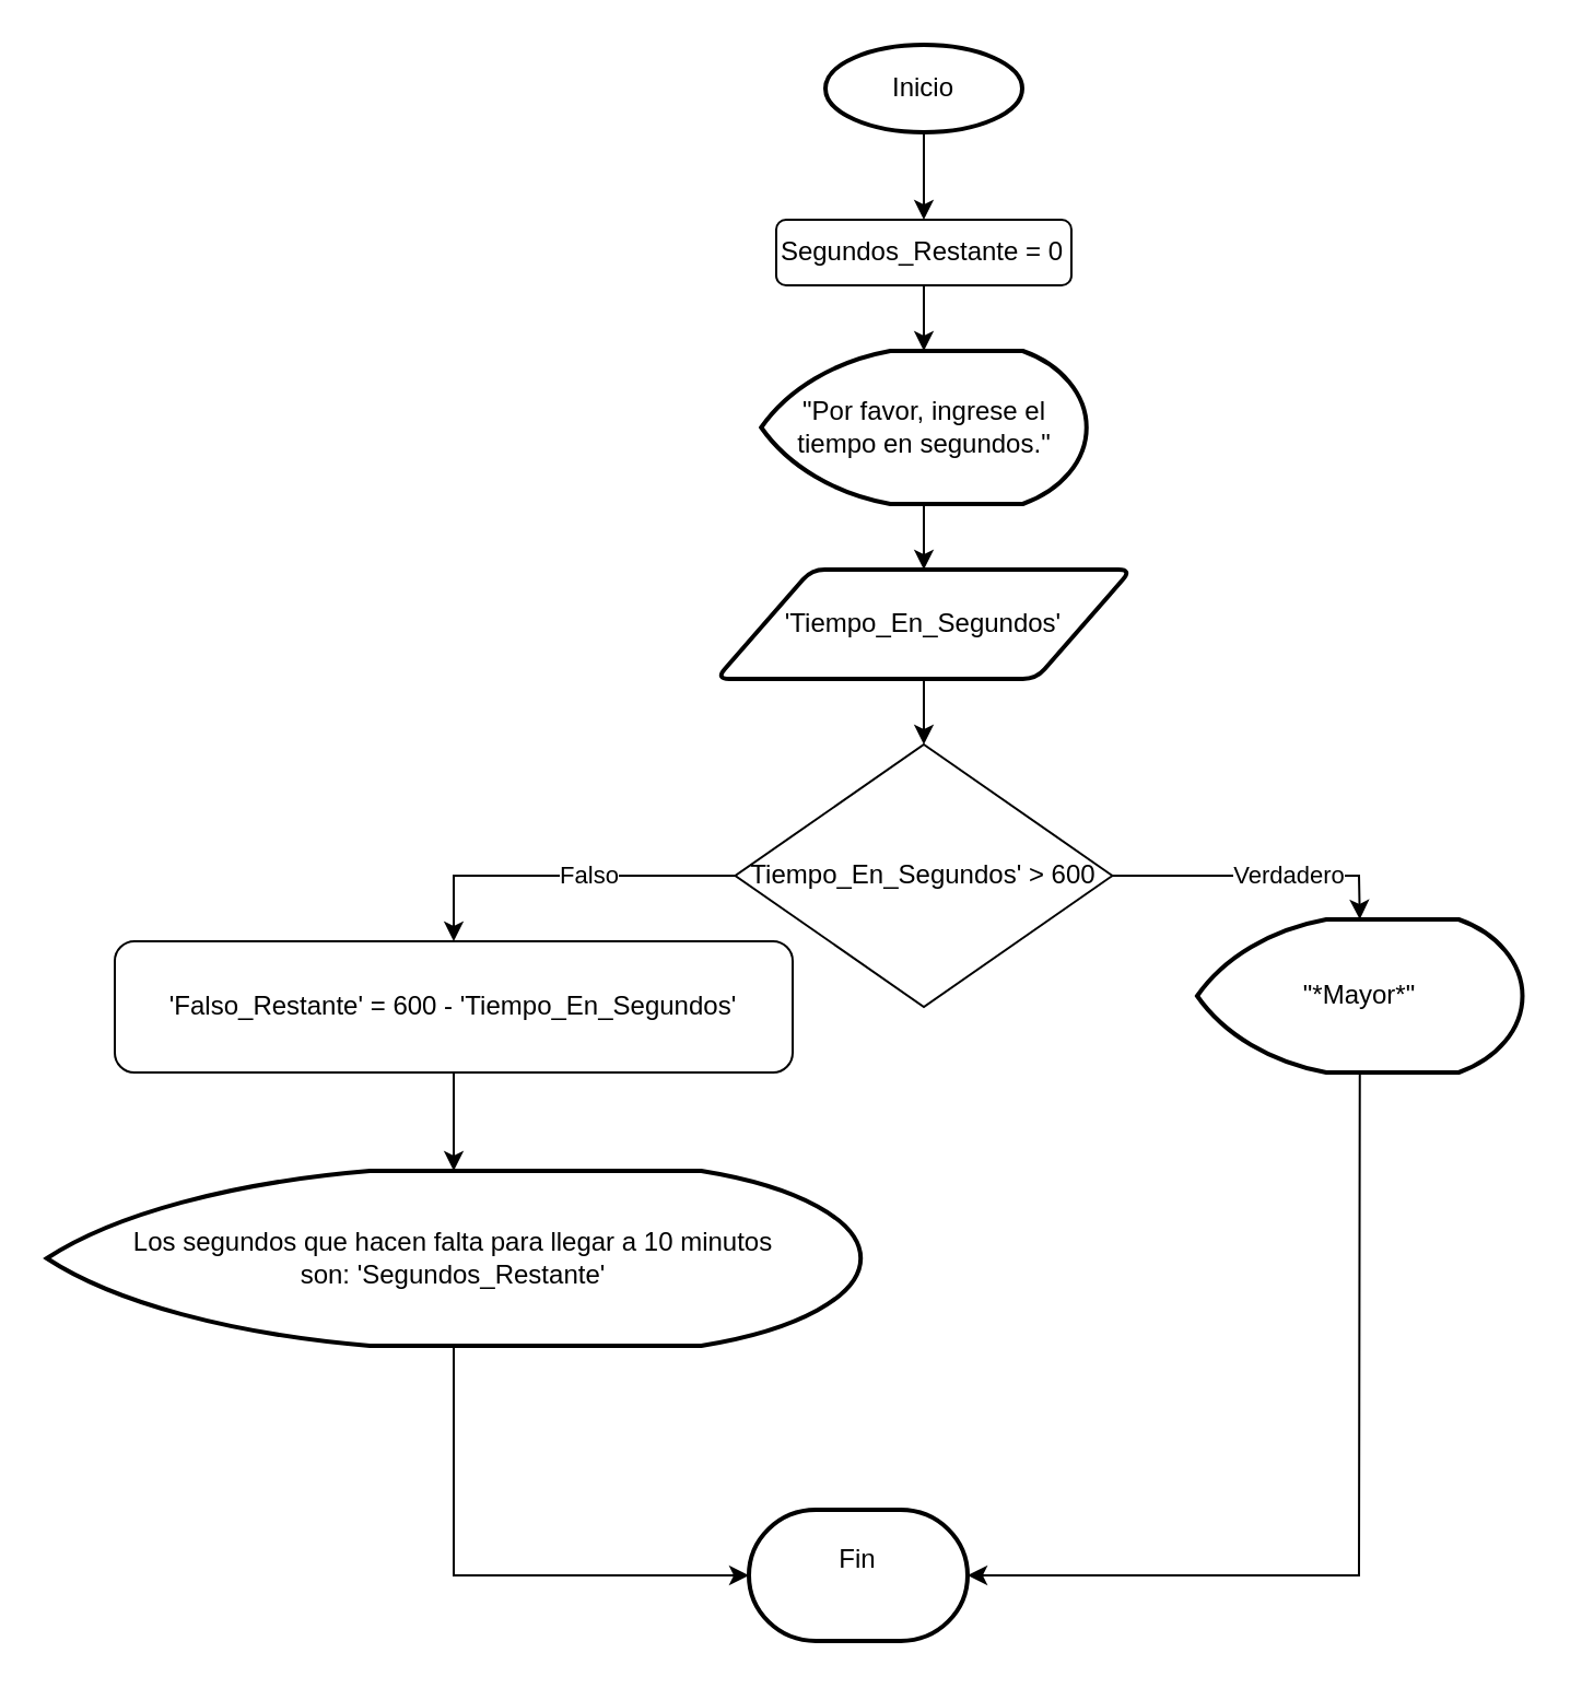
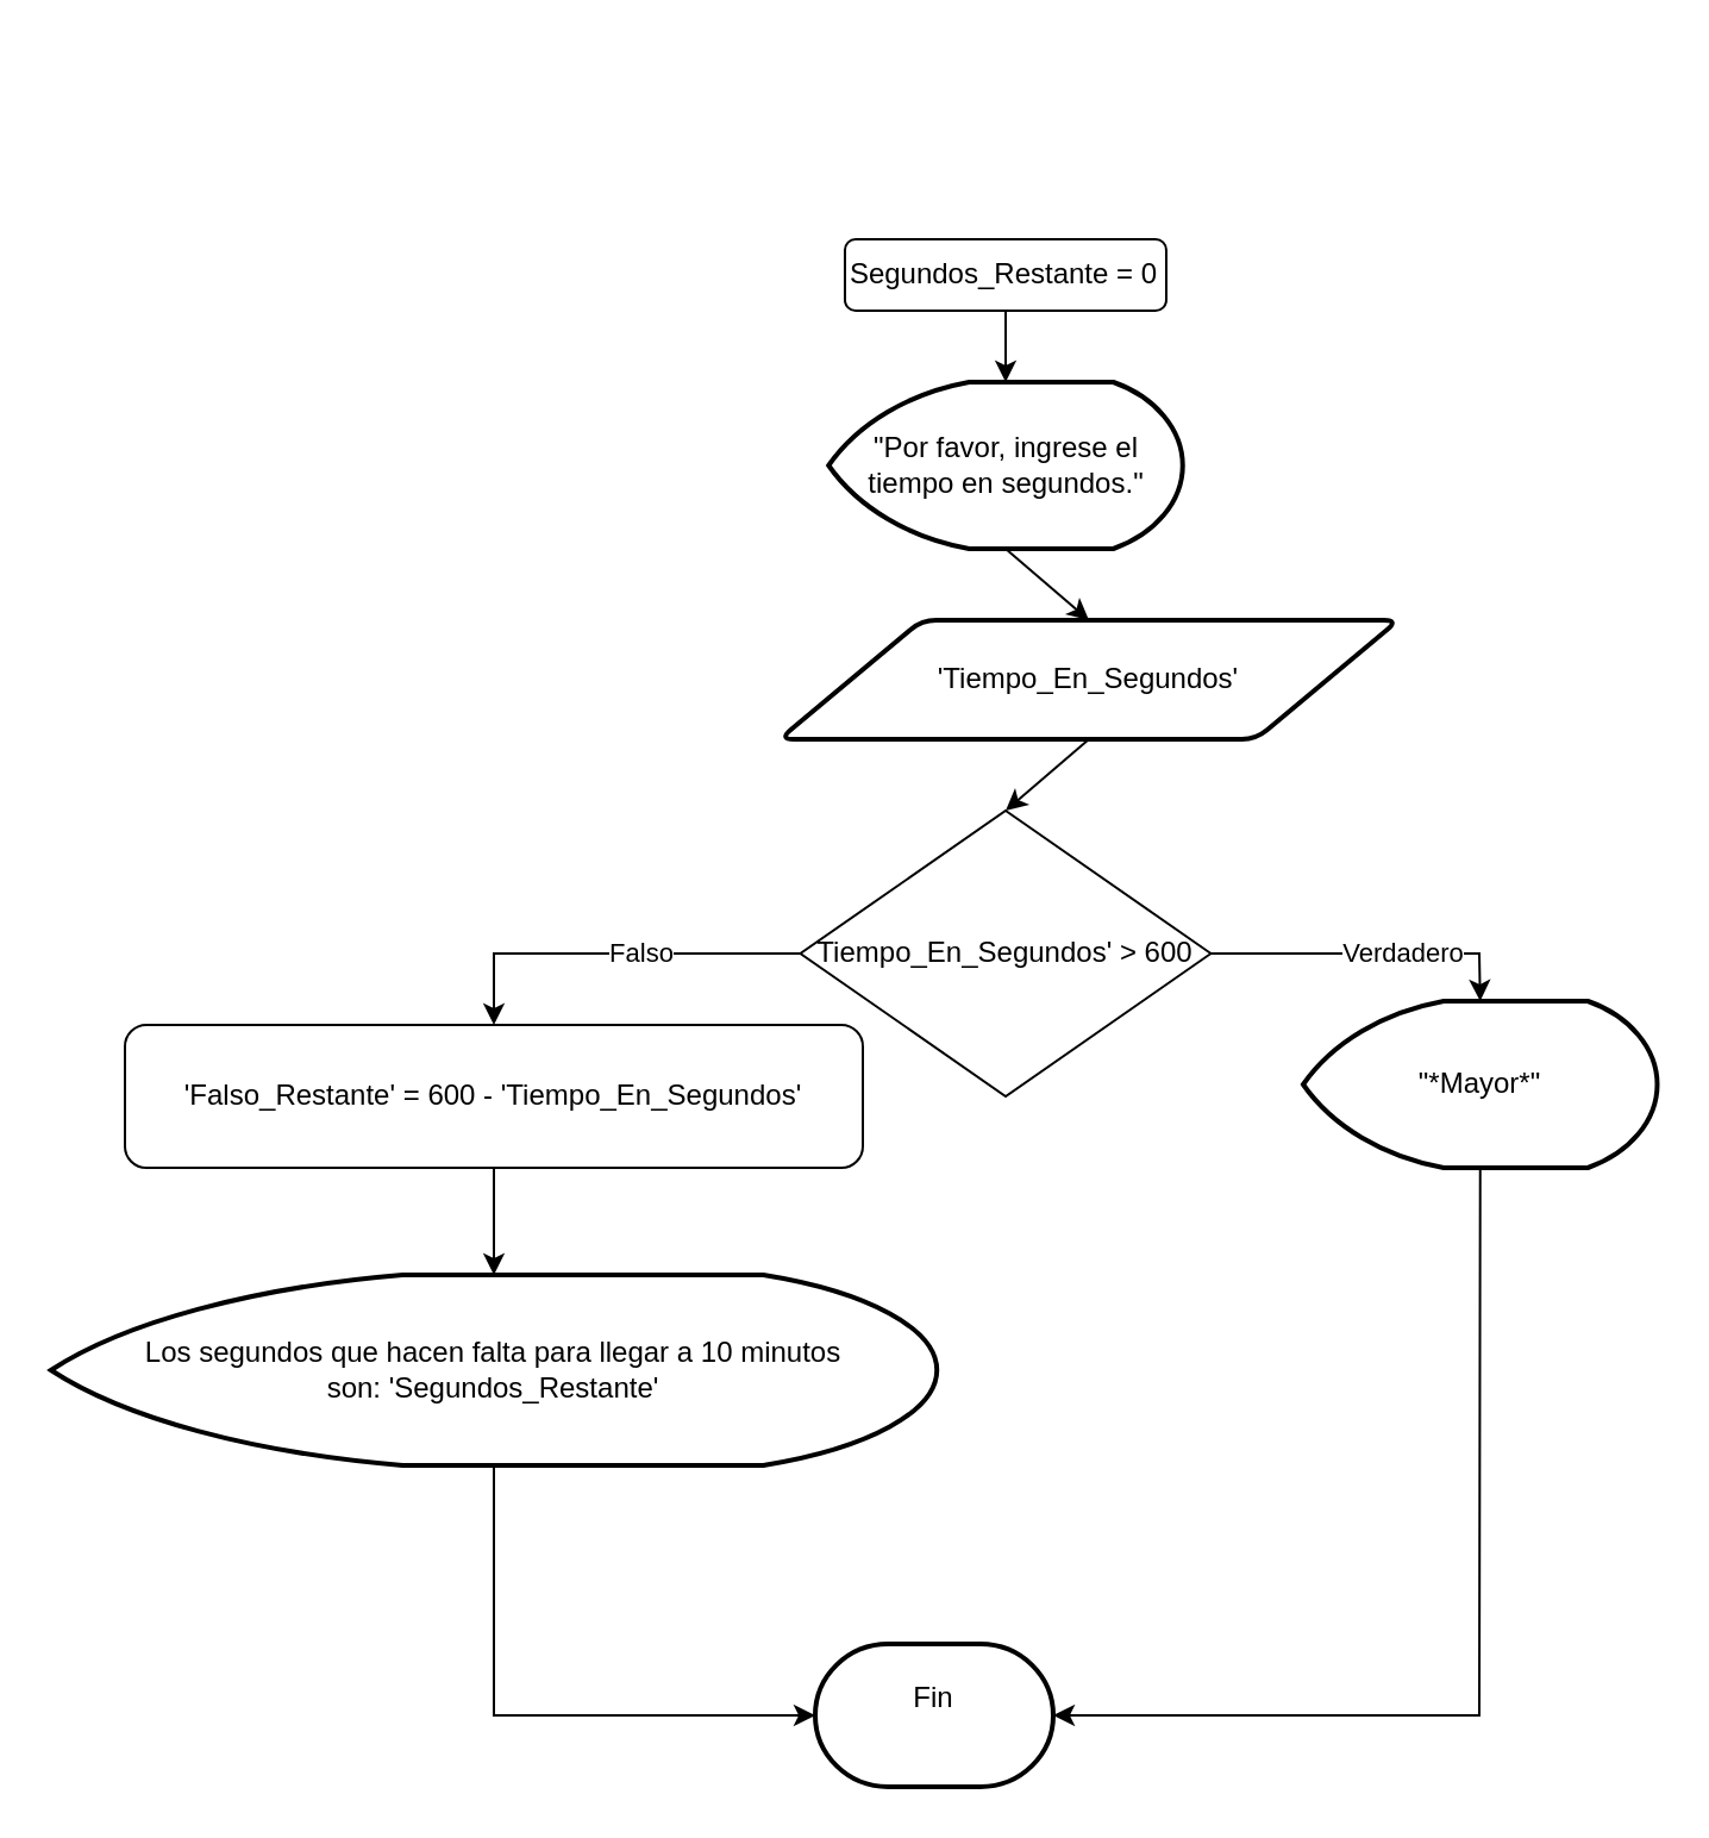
- <mxCell id="4" value="Inicio" style="strokeWidth=2;html=1;shape=mxgraph.flowchart.start_1;whiteSpace=wrap;" vertex="1" parent="1"><mxGeometry x="377" y="20" width="90" height="40" as="geometry" /></mxCell>
- <mxCell id="2" style="edgeStyle=none;rounded=0;orthogonalLoop=1;jettySize=auto;html=1;" edge="1" parent="1" source="4" target="3"><mxGeometry relative="1" as="geometry"><mxPoint x="422" y="80" as="sourcePoint" /></mxGeometry></mxCell>
- <mxCell id="8" value="'Tiempo_En_Segundos'" style="shape=parallelogram;html=1;strokeWidth=2;perimeter=parallelogramPerimeter;whiteSpace=wrap;rounded=1;arcSize=12;size=0.23;" vertex="1" parent="1"><mxGeometry x="327" y="260" width="190" height="50" as="geometry" /></mxCell>
+ <mxCell id="8" value="'Tiempo_En_Segundos'" style="shape=parallelogram;html=1;strokeWidth=2;perimeter=parallelogramPerimeter;whiteSpace=wrap;rounded=1;arcSize=12;size=0.23;" vertex="1" parent="1"><mxGeometry x="327" y="260" width="260" height="50" as="geometry" /></mxCell>
